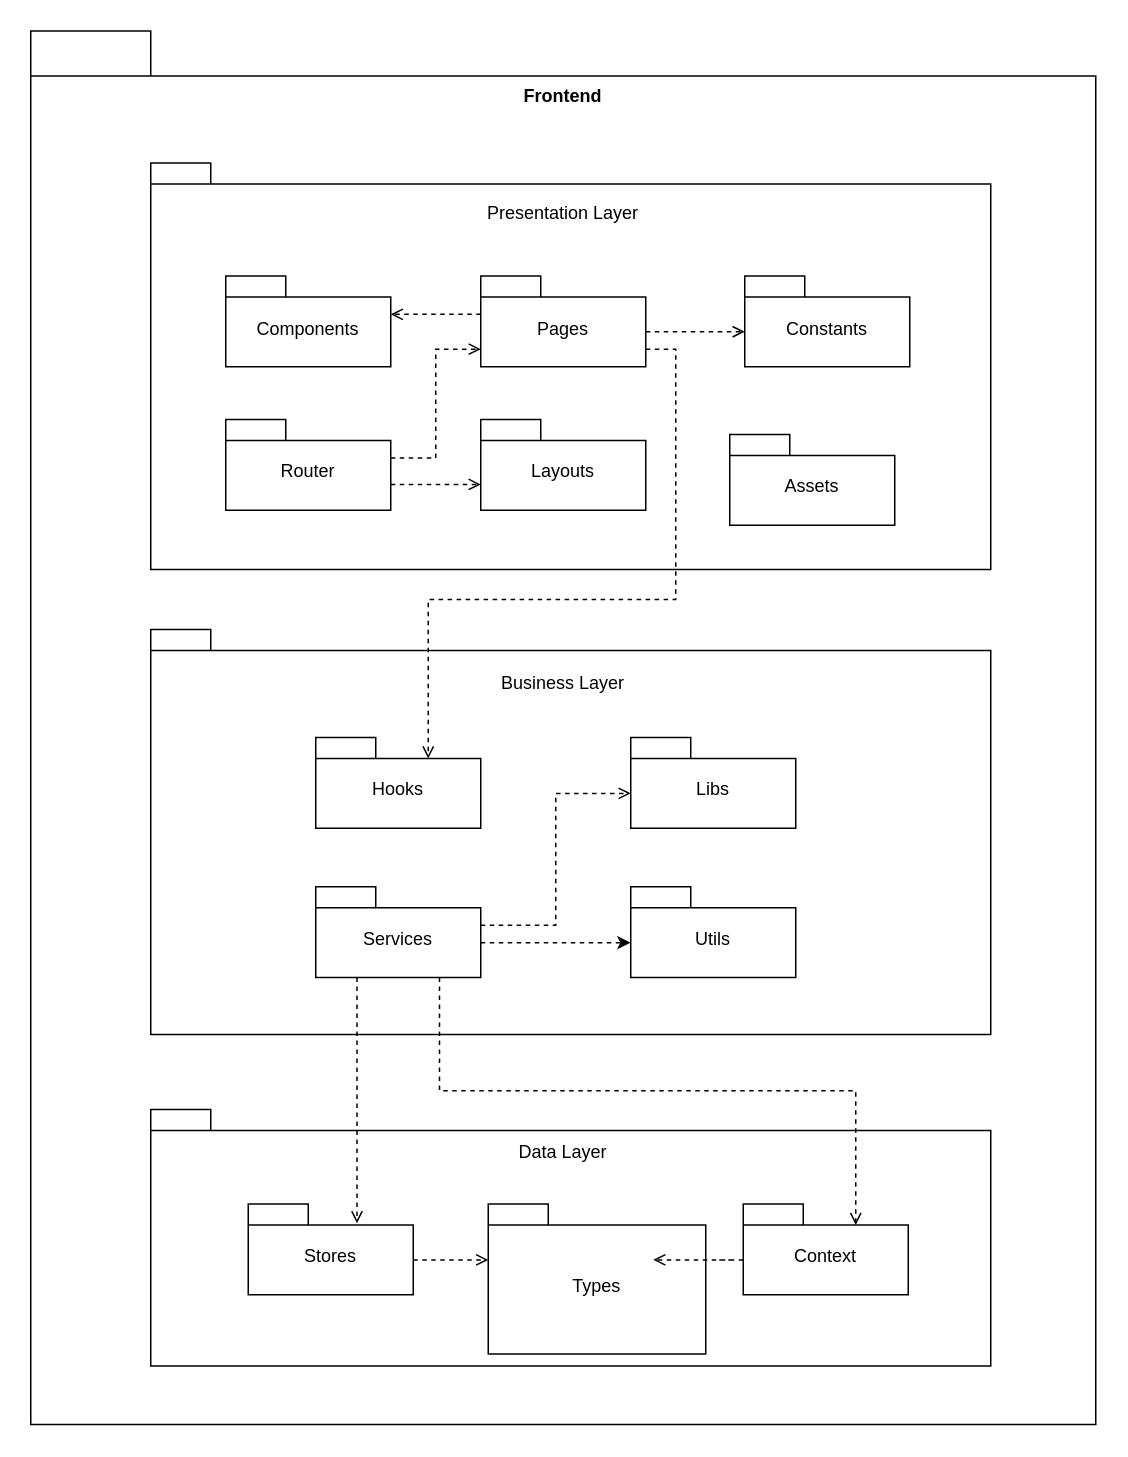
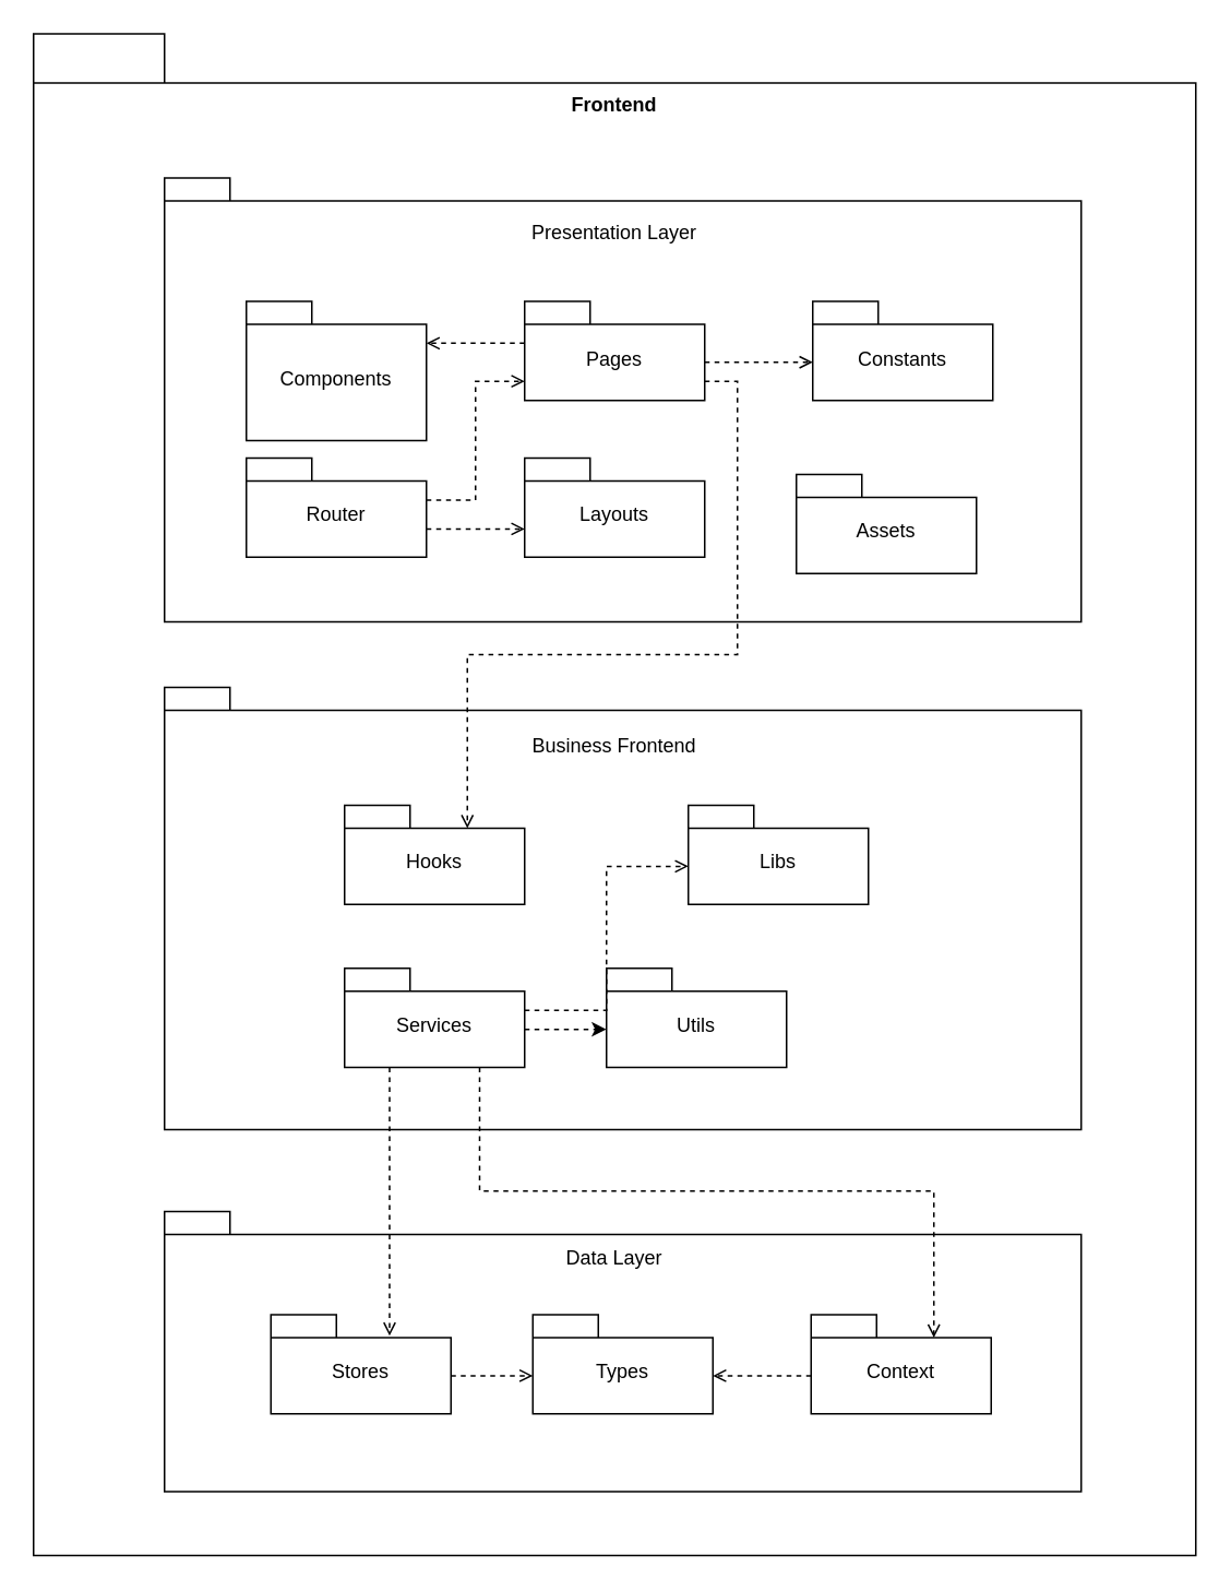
- <mxCell id="10" value="Components" style="shape=folder;fontStyle=0;spacingTop=10;tabWidth=40;tabHeight=14;tabPosition=left;html=1;whiteSpace=wrap;" vertex="1" parent="1"><mxGeometry x="150" y="183.25" width="110" height="60.5" as="geometry" /></mxCell>
+ <mxCell id="10" value="Components" style="shape=folder;fontStyle=0;spacingTop=10;tabWidth=40;tabHeight=14;tabPosition=left;html=1;whiteSpace=wrap;" vertex="1" parent="1"><mxGeometry x="150" y="183.25" width="110" height="85" as="geometry" /></mxCell>
- <mxCell id="7" value="Business Layer" style="text;html=1;align=center;verticalAlign=middle;whiteSpace=wrap;rounded=0;" vertex="1" parent="1"><mxGeometry x="300" y="439.5" width="150" height="30" as="geometry" /></mxCell>
+ <mxCell id="7" value="Business Frontend" style="text;html=1;align=center;verticalAlign=middle;whiteSpace=wrap;rounded=0;" vertex="1" parent="1"><mxGeometry x="300" y="439.5" width="150" height="30" as="geometry" /></mxCell>
- <mxCell id="21" value="Utils" style="shape=folder;fontStyle=0;spacingTop=10;tabWidth=40;tabHeight=14;tabPosition=left;html=1;whiteSpace=wrap;" vertex="1" parent="1"><mxGeometry x="420" y="590.5" width="110" height="60.5" as="geometry" /></mxCell>
+ <mxCell id="21" value="Utils" style="shape=folder;fontStyle=0;spacingTop=10;tabWidth=40;tabHeight=14;tabPosition=left;html=1;whiteSpace=wrap;" vertex="1" parent="1"><mxGeometry x="370" y="590.5" width="110" height="60.5" as="geometry" /></mxCell>
- <mxCell id="20" value="Types" style="shape=folder;fontStyle=0;spacingTop=10;tabWidth=40;tabHeight=14;tabPosition=left;html=1;whiteSpace=wrap;" vertex="1" parent="1"><mxGeometry x="325" y="802" width="145" height="100" as="geometry" /></mxCell>
+ <mxCell id="20" value="Types" style="shape=folder;fontStyle=0;spacingTop=10;tabWidth=40;tabHeight=14;tabPosition=left;html=1;whiteSpace=wrap;" vertex="1" parent="1"><mxGeometry x="325" y="802" width="110" height="60.5" as="geometry" /></mxCell>
